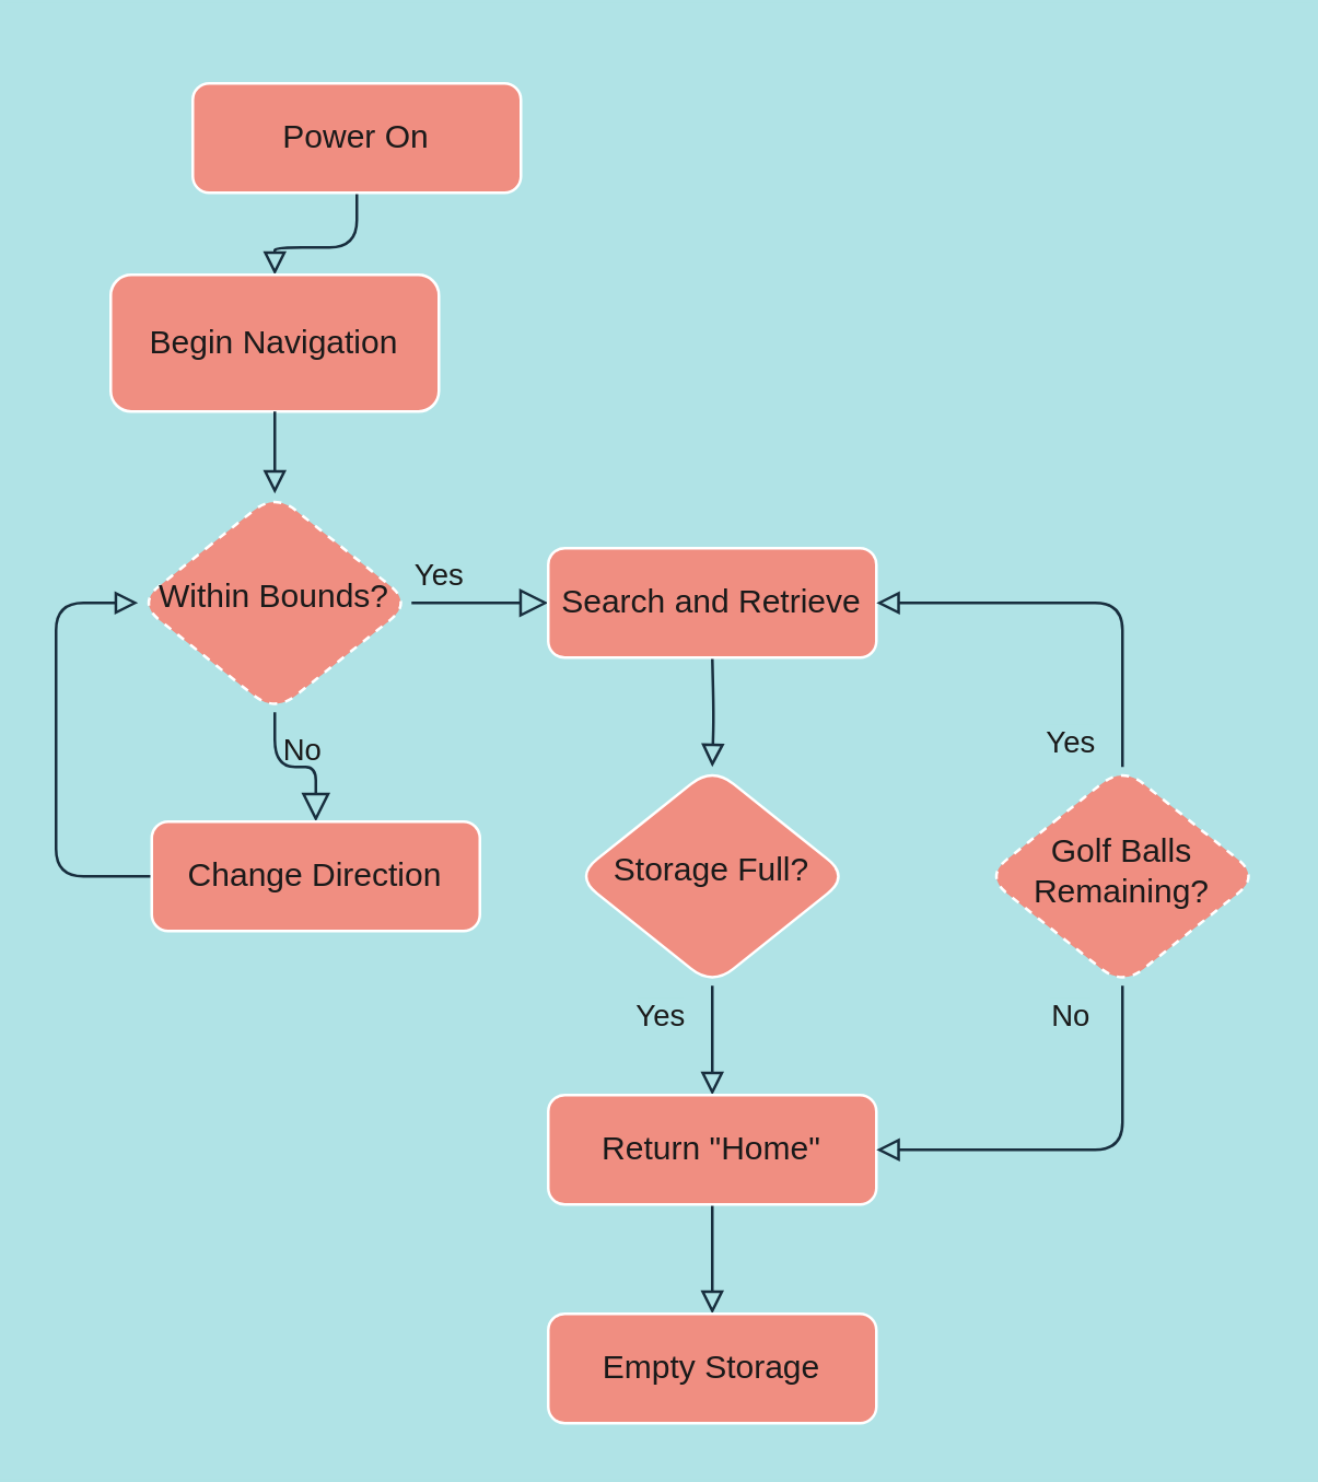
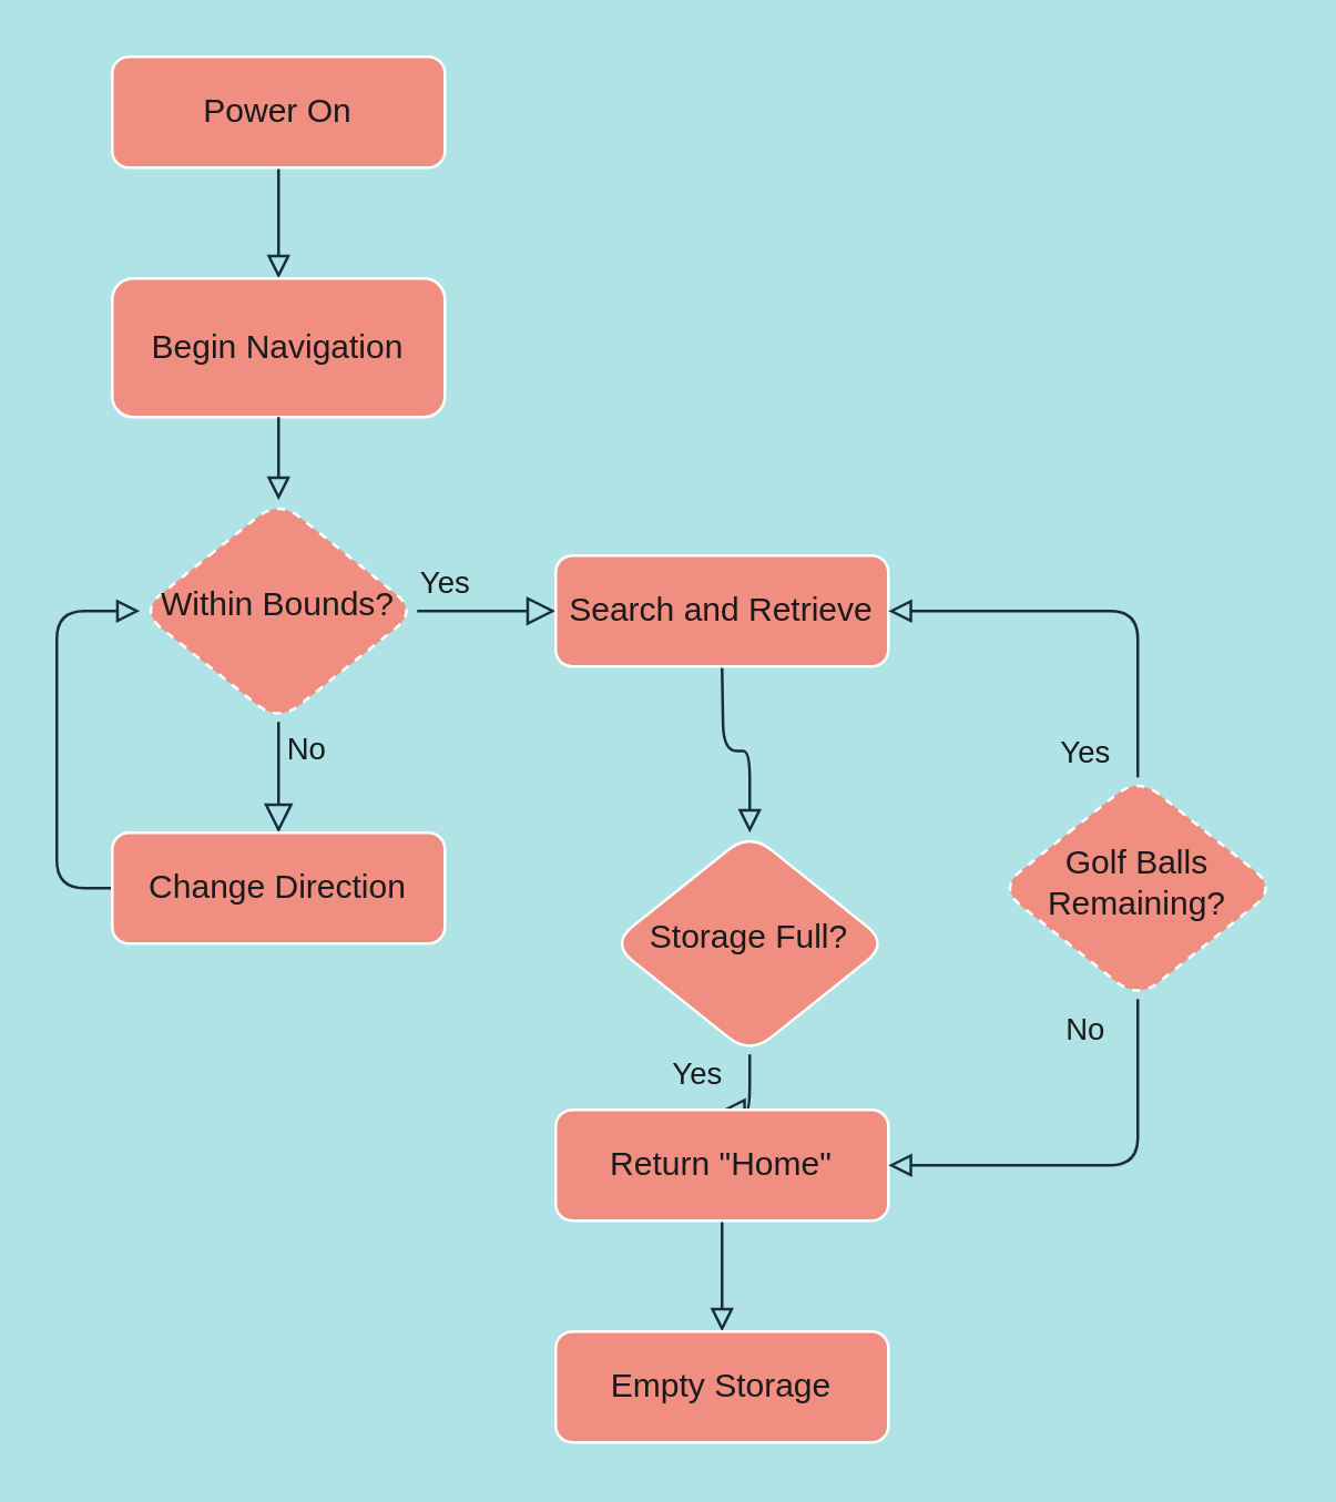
- <mxCell id="3" value="Power On" style="whiteSpace=wrap;html=1;fontSize=12;glass=0;strokeWidth=1;shadow=0;fillColor=#F08E81;strokeColor=#FFFFFF;fontColor=#1A1A1A;rounded=1;" parent="1" vertex="1"><mxGeometry x="70" y="30" width="120" height="40" as="geometry" /></mxCell>
+ <mxCell id="3" value="Power On" style="whiteSpace=wrap;html=1;fontSize=12;glass=0;strokeWidth=1;shadow=0;fillColor=#F08E81;strokeColor=#FFFFFF;fontColor=#1A1A1A;rounded=1;" parent="1" vertex="1"><mxGeometry x="40" y="20" width="120" height="40" as="geometry" /></mxCell>
- <mxCell id="8" value="Change Direction" style="whiteSpace=wrap;html=1;fontSize=12;glass=0;strokeWidth=1;shadow=0;fillColor=#F08E81;strokeColor=#FFFFFF;fontColor=#1A1A1A;rounded=1;" parent="1" vertex="1"><mxGeometry x="55" y="300" width="120" height="40" as="geometry" /></mxCell>
+ <mxCell id="8" value="Change Direction" style="whiteSpace=wrap;html=1;fontSize=12;glass=0;strokeWidth=1;shadow=0;fillColor=#F08E81;strokeColor=#FFFFFF;fontColor=#1A1A1A;rounded=1;" parent="1" vertex="1"><mxGeometry x="40" y="300" width="120" height="40" as="geometry" /></mxCell>
- <mxCell id="15" value="Storage Full?" style="rhombus;whiteSpace=wrap;html=1;shadow=0;fontFamily=Helvetica;fontSize=12;align=center;strokeWidth=1;spacing=6;spacingTop=-4;fillColor=#F08E81;strokeColor=#FFFFFF;fontColor=#1A1A1A;rounded=1;" parent="1" vertex="1"><mxGeometry x="210" y="280" width="100" height="80" as="geometry" /></mxCell>
+ <mxCell id="15" value="Storage Full?" style="rhombus;whiteSpace=wrap;html=1;shadow=0;fontFamily=Helvetica;fontSize=12;align=center;strokeWidth=1;spacing=6;spacingTop=-4;fillColor=#F08E81;strokeColor=#FFFFFF;fontColor=#1A1A1A;rounded=1;" parent="1" vertex="1"><mxGeometry x="220" y="300" width="100" height="80" as="geometry" /></mxCell>
